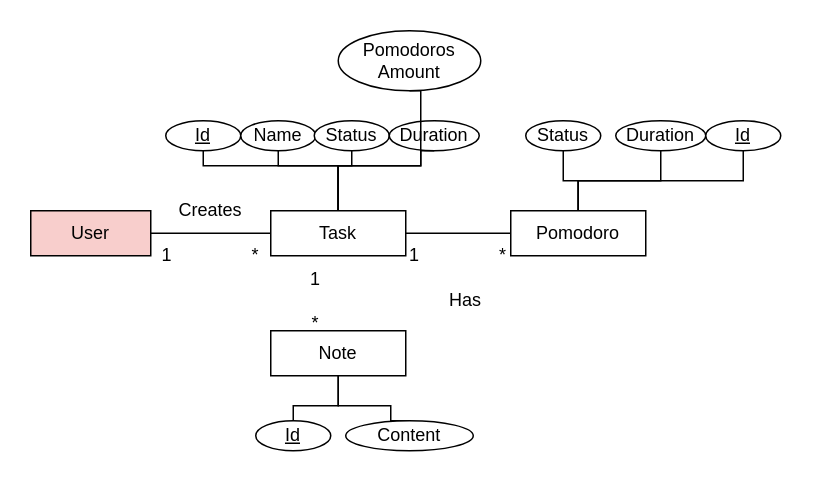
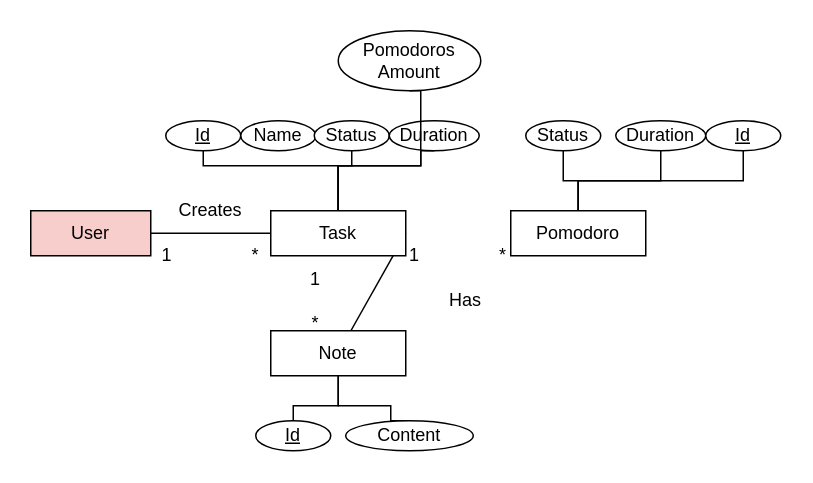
- <mxCell id="15" style="edgeStyle=orthogonalEdgeStyle;rounded=0;orthogonalLoop=1;jettySize=auto;html=1;exitX=0.5;exitY=1;exitDx=0;exitDy=0;entryX=0.5;entryY=0;entryDx=0;entryDy=0;endArrow=none;endFill=0;" edge="1" parent="1" source="16" target="5"><mxGeometry relative="1" as="geometry"><Array as="points"><mxPoint x="185" y="110" /><mxPoint x="225" y="110" /></Array></mxGeometry></mxCell>
- <mxCell id="4" style="edgeStyle=none;rounded=0;orthogonalLoop=1;jettySize=auto;html=1;exitX=1;exitY=0.5;exitDx=0;exitDy=0;entryX=0;entryY=0.5;entryDx=0;entryDy=0;startArrow=none;startFill=0;endArrow=none;endFill=0;strokeColor=#000000;" parent="1" source="5" target="6" edge="1"><mxGeometry relative="1" as="geometry" /></mxCell>
+ <mxCell id="4" style="edgeStyle=none;rounded=0;orthogonalLoop=1;jettySize=auto;html=1;exitX=1;exitY=0.5;exitDx=0;exitDy=0;startArrow=none;startFill=0;endArrow=none;endFill=0;strokeColor=#000000;" parent="1" source="5" target="7" edge="1"><mxGeometry relative="1" as="geometry" /></mxCell>
